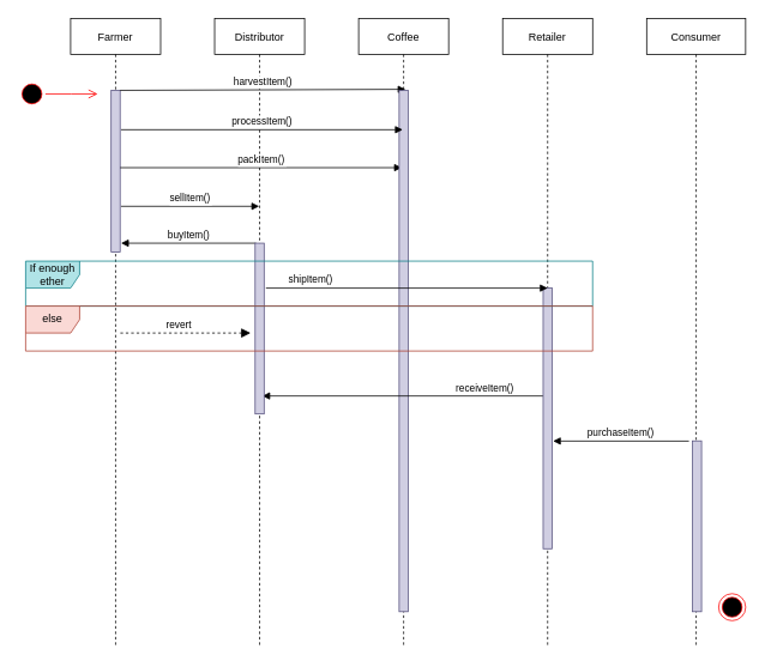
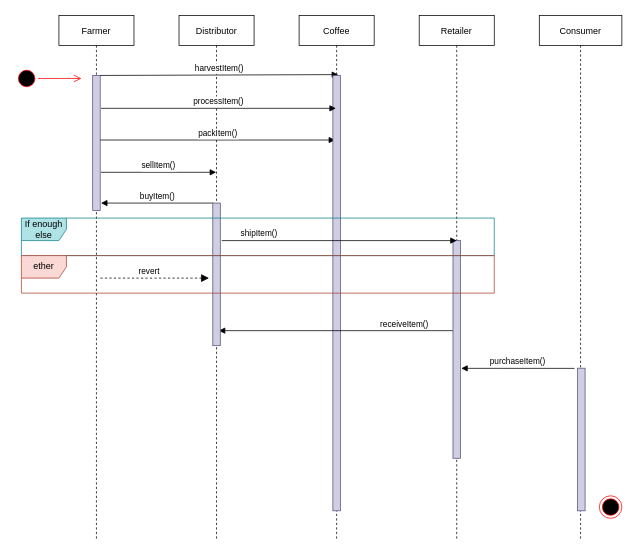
- <mxCell id="19" value="If enough ether" style="shape=umlFrame;whiteSpace=wrap;html=1;fillColor=#b0e3e6;strokeColor=#0e8088;" parent="1" vertex="1"><mxGeometry x="28" y="290" width="630" height="50" as="geometry" /></mxCell>
+ <mxCell id="19" value="If enough else" style="shape=umlFrame;whiteSpace=wrap;html=1;fillColor=#b0e3e6;strokeColor=#0e8088;" parent="1" vertex="1"><mxGeometry x="28" y="290" width="630" height="50" as="geometry" /></mxCell>
- <mxCell id="20" value="else" style="shape=umlFrame;whiteSpace=wrap;html=1;fillColor=#fad9d5;strokeColor=#ae4132;" parent="1" vertex="1"><mxGeometry x="28" y="340" width="630" height="50" as="geometry" /></mxCell>
+ <mxCell id="20" value="ether" style="shape=umlFrame;whiteSpace=wrap;html=1;fillColor=#fad9d5;strokeColor=#ae4132;" parent="1" vertex="1"><mxGeometry x="28" y="340" width="630" height="50" as="geometry" /></mxCell>
